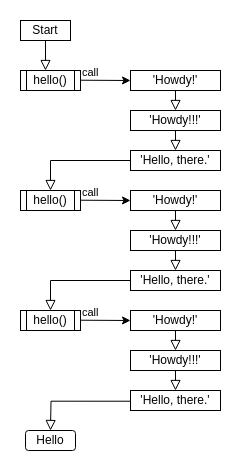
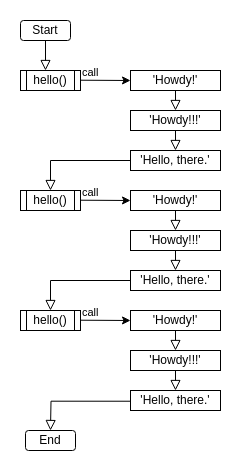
- <mxCell id="3" value="Start" style="whiteSpace=wrap;html=1;fontSize=12;glass=0;strokeWidth=1;shadow=0;rounded=0;" parent="1" vertex="1"><mxGeometry x="20" y="20" width="50" height="20" as="geometry" /></mxCell>
+ <mxCell id="3" value="Start" style="rounded=1;whiteSpace=wrap;html=1;fontSize=12;glass=0;strokeWidth=1;shadow=0;" parent="1" vertex="1"><mxGeometry x="20" y="20" width="50" height="20" as="geometry" /></mxCell>
- <mxCell id="32" value="Hello" style="rounded=1;whiteSpace=wrap;html=1;fontSize=12;glass=0;strokeWidth=1;shadow=0;" vertex="1" parent="1"><mxGeometry x="25" y="430" width="50" height="20" as="geometry" /></mxCell>
+ <mxCell id="32" value="End" style="rounded=1;whiteSpace=wrap;html=1;fontSize=12;glass=0;strokeWidth=1;shadow=0;" vertex="1" parent="1"><mxGeometry x="25" y="430" width="50" height="20" as="geometry" /></mxCell>
